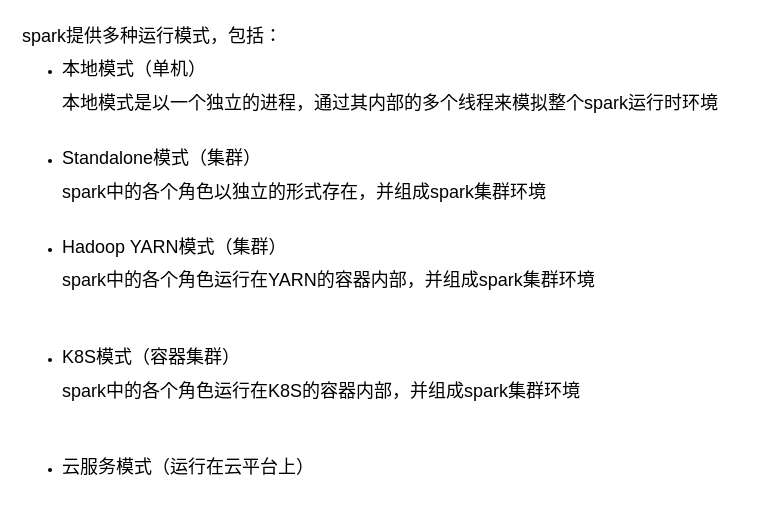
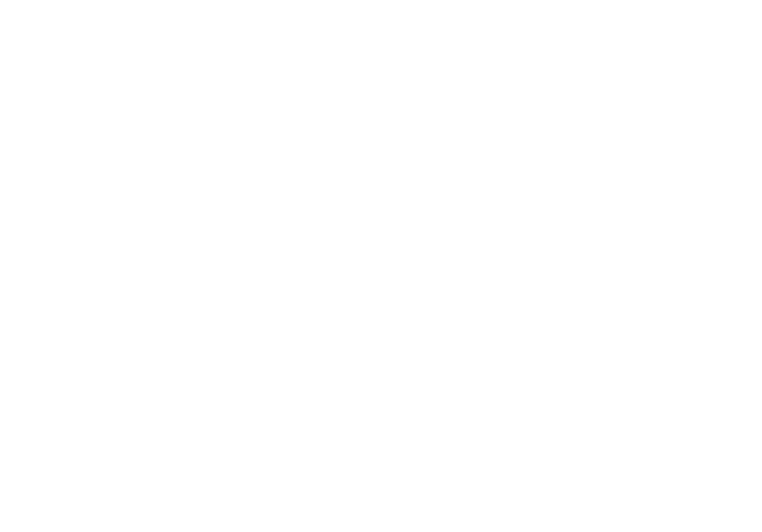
- <mxCell id="2" value="&lt;font style=&quot;font-size: 18px;&quot;&gt;spark提供多种运行模式，包括：&lt;/font&gt;&lt;div&gt;&lt;ul&gt;&lt;li&gt;&lt;span style=&quot;font-size: 18px;&quot;&gt;本地模式（单机）&lt;/span&gt;&lt;/li&gt;&lt;/ul&gt;&lt;/div&gt;&lt;div&gt;&lt;span style=&quot;font-size: 18px;&quot;&gt;&lt;span style=&quot;white-space: pre;&quot;&gt;&#09;&lt;/span&gt;本地模式是以一个独立的进程，通过其内部的多个线程来模拟整个spark运行时环境&lt;/span&gt;&lt;/div&gt;&lt;div&gt;&lt;span style=&quot;font-size: 18px;&quot;&gt;&lt;br&gt;&lt;/span&gt;&lt;/div&gt;&lt;div&gt;&lt;ul&gt;&lt;li&gt;&lt;span style=&quot;font-size: 18px;&quot;&gt;Standalone模式（集群）&lt;/span&gt;&lt;/li&gt;&lt;/ul&gt;&lt;/div&gt;&lt;div&gt;&lt;span style=&quot;font-size: 18px;&quot;&gt;&lt;span style=&quot;white-space: pre;&quot;&gt;&#09;&lt;/span&gt;spark中的各个角色以独立的形式存在，并组成spark集群环境&lt;/span&gt;&lt;/div&gt;&lt;div&gt;&lt;span style=&quot;font-size: 18px;&quot;&gt;&lt;br&gt;&lt;/span&gt;&lt;/div&gt;&lt;div&gt;&lt;ul&gt;&lt;li&gt;&lt;span style=&quot;font-size: 18px;&quot;&gt;Hadoop YARN模式（集群）&lt;/span&gt;&lt;/li&gt;&lt;/ul&gt;&lt;/div&gt;&lt;div&gt;&lt;div&gt;&lt;span style=&quot;font-size: 18px;&quot;&gt;&lt;span style=&quot;white-space: pre;&quot;&gt;&#09;&lt;/span&gt;spark中的各个角色运行在YARN的容器内部，并组成spark集群环境&lt;/span&gt;&lt;/div&gt;&lt;/div&gt;&lt;div&gt;&lt;span style=&quot;font-size: 18px;&quot;&gt;&lt;br&gt;&lt;/span&gt;&lt;/div&gt;&lt;div&gt;&lt;span style=&quot;font-size: 18px;&quot;&gt;&lt;br&gt;&lt;/span&gt;&lt;/div&gt;&lt;div&gt;&lt;ul&gt;&lt;li&gt;&lt;span style=&quot;font-size: 18px;&quot;&gt;K8S模式（容器集群）&lt;/span&gt;&lt;/li&gt;&lt;/ul&gt;&lt;/div&gt;&lt;div&gt;&lt;div&gt;&lt;span style=&quot;font-size: 18px;&quot;&gt;&lt;span style=&quot;white-space: pre;&quot;&gt;&#09;&lt;/span&gt;spark中的各个角色运行在K8S的容器内部，并组成spark集群环境&lt;/span&gt;&lt;/div&gt;&lt;/div&gt;&lt;div&gt;&lt;span style=&quot;font-size: 18px;&quot;&gt;&lt;br&gt;&lt;/span&gt;&lt;/div&gt;&lt;div&gt;&lt;span style=&quot;font-size: 18px;&quot;&gt;&lt;br&gt;&lt;/span&gt;&lt;/div&gt;&lt;div&gt;&lt;ul&gt;&lt;li&gt;&lt;span style=&quot;font-size: 18px;&quot;&gt;云服务模式（运行在云平台上）&lt;/span&gt;&lt;/li&gt;&lt;/ul&gt;&lt;div&gt;&lt;br&gt;&lt;/div&gt;&lt;/div&gt;" style="text;html=1;align=left;verticalAlign=middle;resizable=0;points=[];autosize=1;strokeColor=none;fillColor=none;" vertex="1" parent="1"><mxGeometry x="20" y="20" width="720" height="490" as="geometry" /></mxCell>
